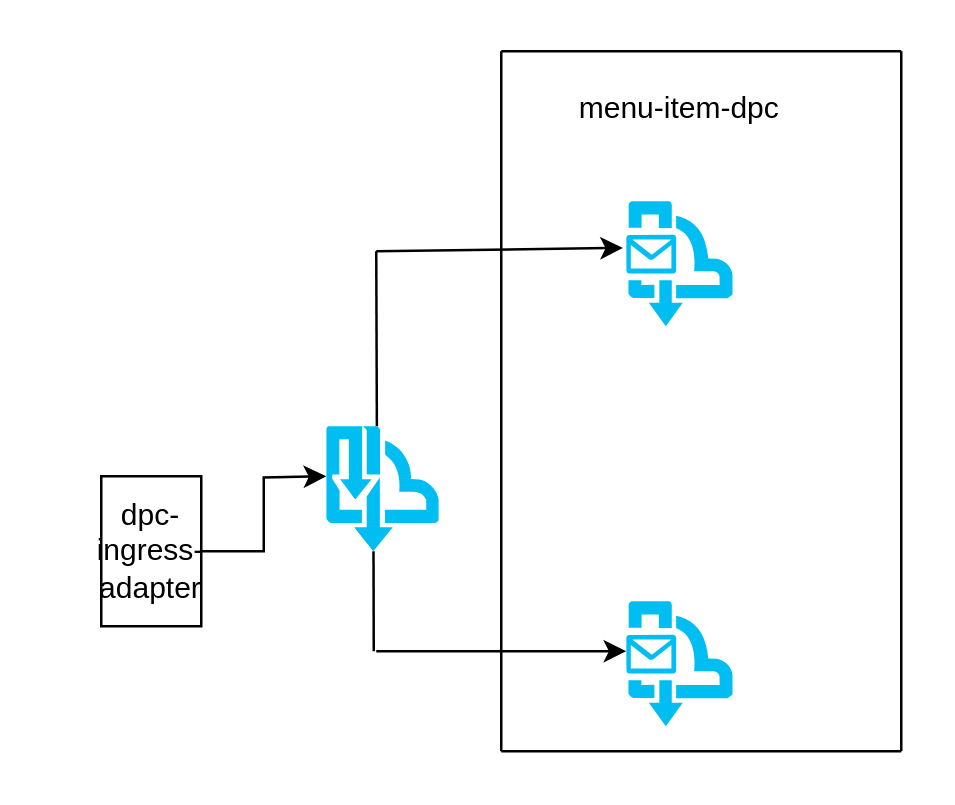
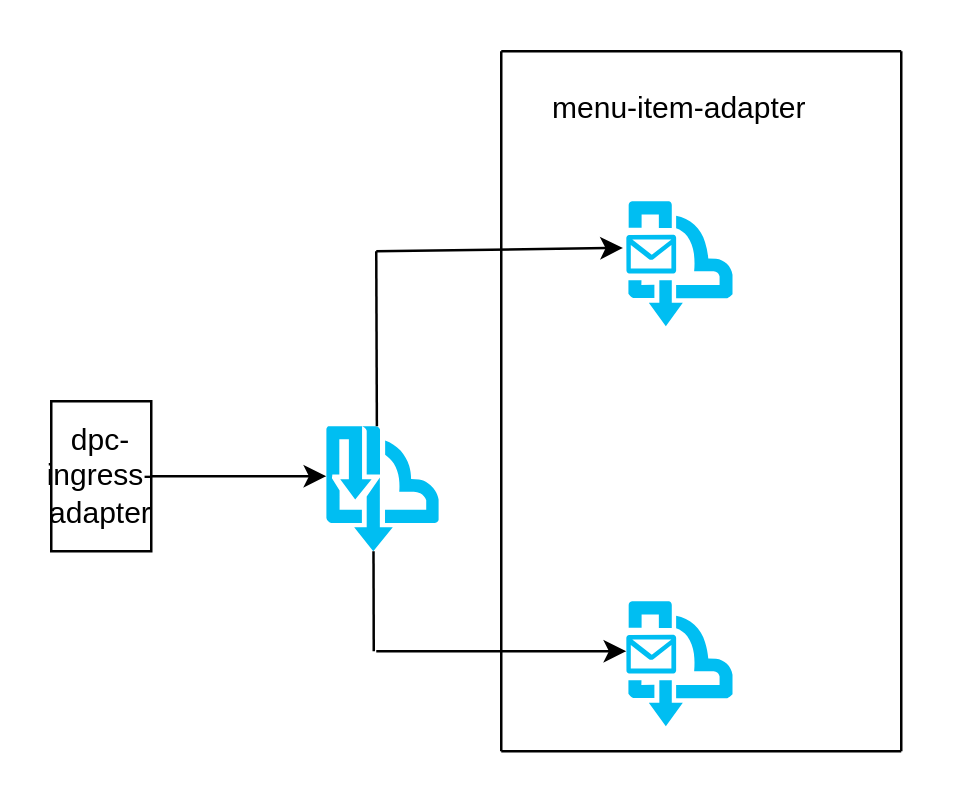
- <mxCell id="15" value="menu-item-dpc" style="text;html=1;align=center;verticalAlign=middle;resizable=0;points=[];autosize=1;strokeColor=none;fillColor=none;" vertex="1" parent="1"><mxGeometry x="211.25" y="28" width="120" height="30" as="geometry" /></mxCell>
+ <mxCell id="15" value="menu-item-adapter" style="text;html=1;align=center;verticalAlign=middle;resizable=0;points=[];autosize=1;strokeColor=none;fillColor=none;" vertex="1" parent="1"><mxGeometry x="211.25" y="28" width="120" height="30" as="geometry" /></mxCell>
- <mxCell id="2" value="dpc-ingress-adapter" style="rounded=0;whiteSpace=wrap;html=1;" vertex="1" parent="1"><mxGeometry x="40" y="190" width="40" height="60" as="geometry" /></mxCell>
+ <mxCell id="2" value="dpc-ingress-adapter" style="rounded=0;whiteSpace=wrap;html=1;" vertex="1" parent="1"><mxGeometry x="20" y="160" width="40" height="60" as="geometry" /></mxCell>
